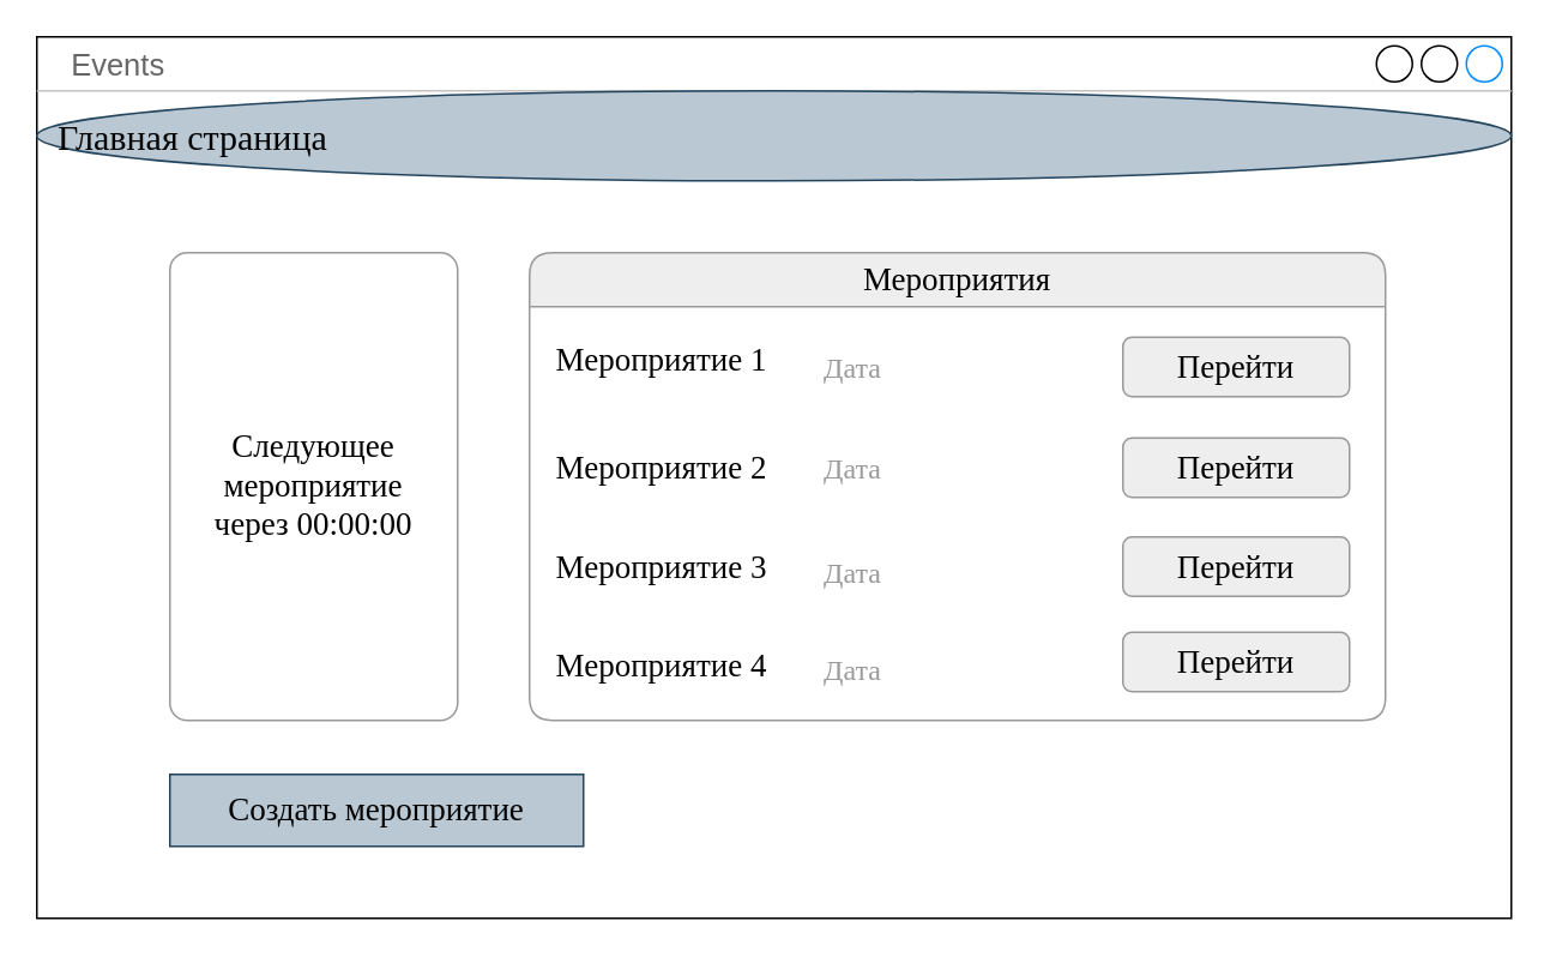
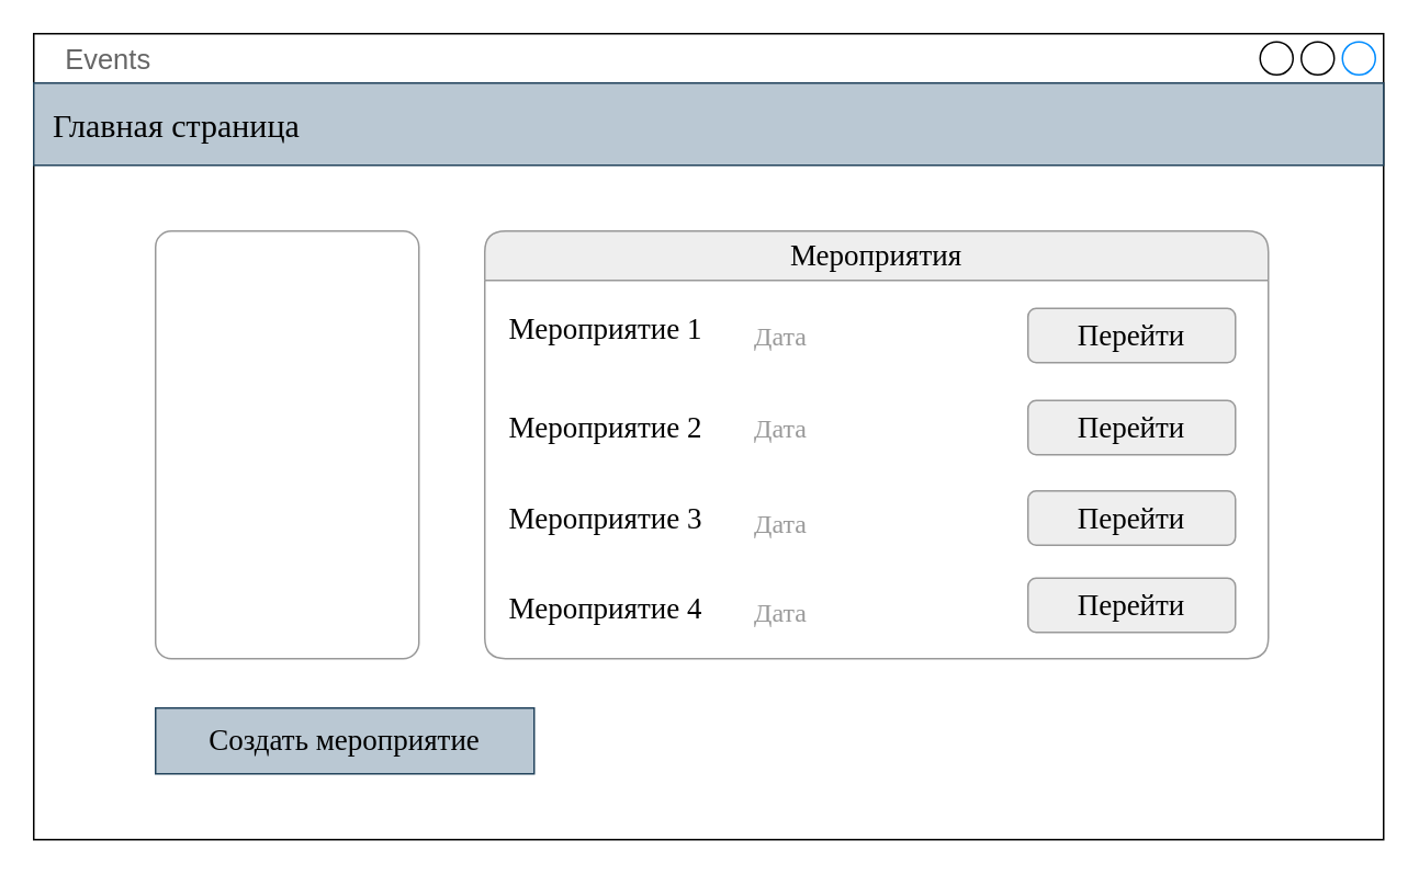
- <mxCell id="19" value="&lt;font face=&quot;Times New Roman&quot;&gt;&lt;span style=&quot;font-size: 20px;&quot;&gt;&amp;nbsp; Главная страница&lt;/span&gt;&lt;/font&gt;" style="ellipse;whiteSpace=wrap;html=1;fillColor=#bac8d3;strokeColor=#23445d;align=left;" vertex="1" parent="1"><mxGeometry y="50" width="820" height="50" as="geometry" x="20" /></mxCell>
+ <mxCell id="19" value="&lt;font face=&quot;Times New Roman&quot;&gt;&lt;span style=&quot;font-size: 20px;&quot;&gt;&amp;nbsp; Главная страница&lt;/span&gt;&lt;/font&gt;" style="rounded=0;whiteSpace=wrap;html=1;fillColor=#bac8d3;strokeColor=#23445d;align=left;" vertex="1" parent="1"><mxGeometry y="50" width="820" height="50" as="geometry" x="20" /></mxCell>
- <mxCell id="12" value="&lt;font face=&quot;Times New Roman&quot; style=&quot;font-size: 18px;&quot;&gt;Следующее мероприятие через 00:00:00&lt;/font&gt;" style="text;html=1;strokeColor=none;fillColor=none;align=center;verticalAlign=middle;whiteSpace=wrap;rounded=0;fontSize=18;" vertex="1" parent="1"><mxGeometry x="104" y="180" width="140" height="180" as="geometry" /></mxCell>
